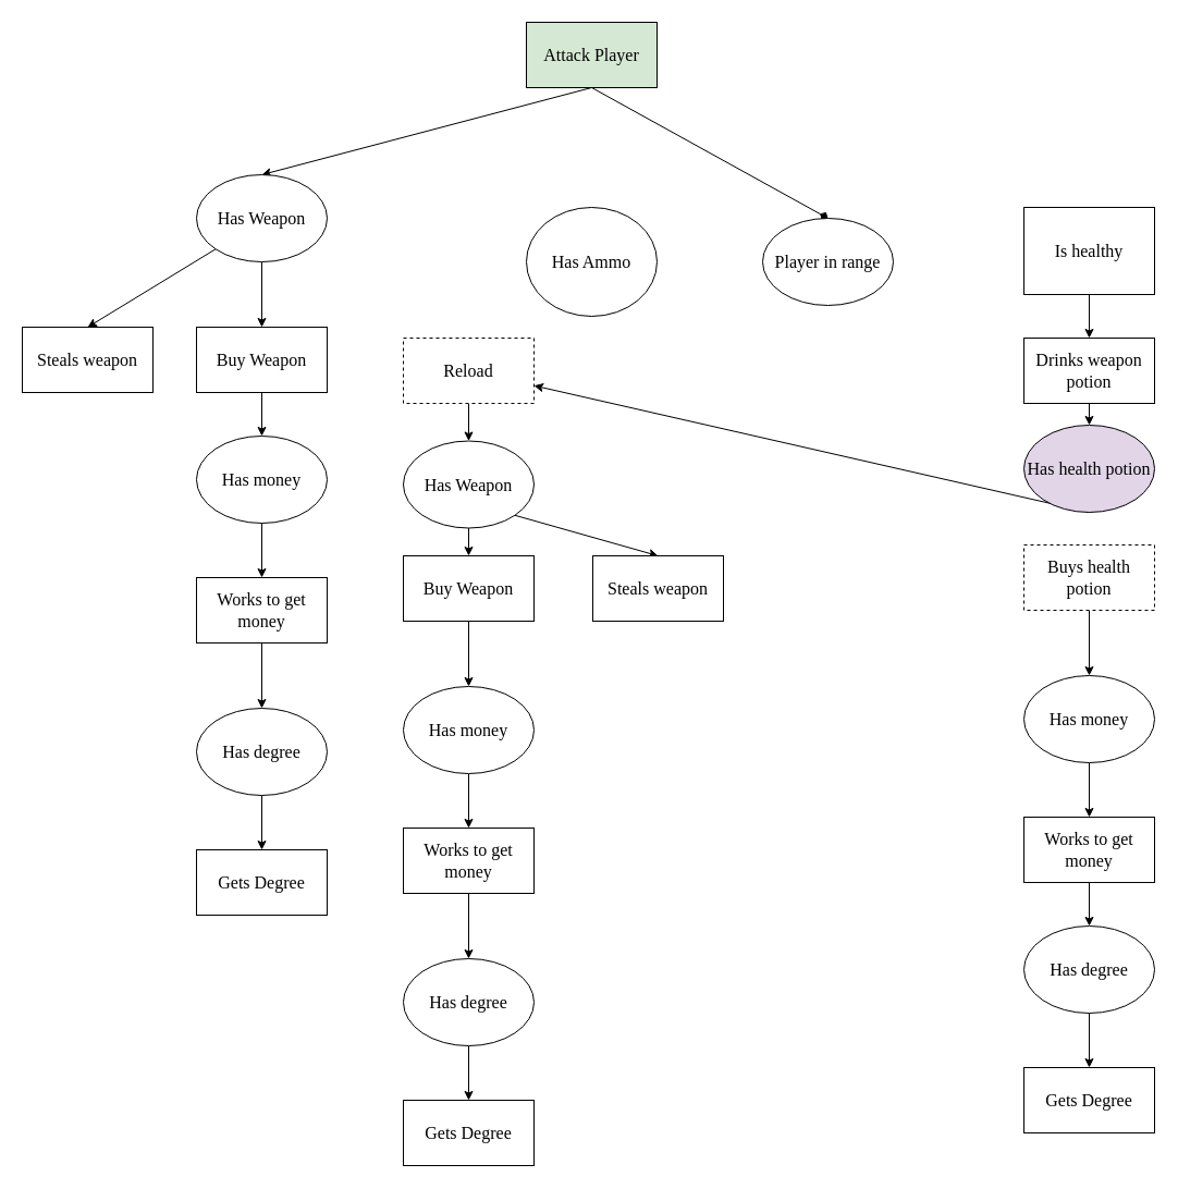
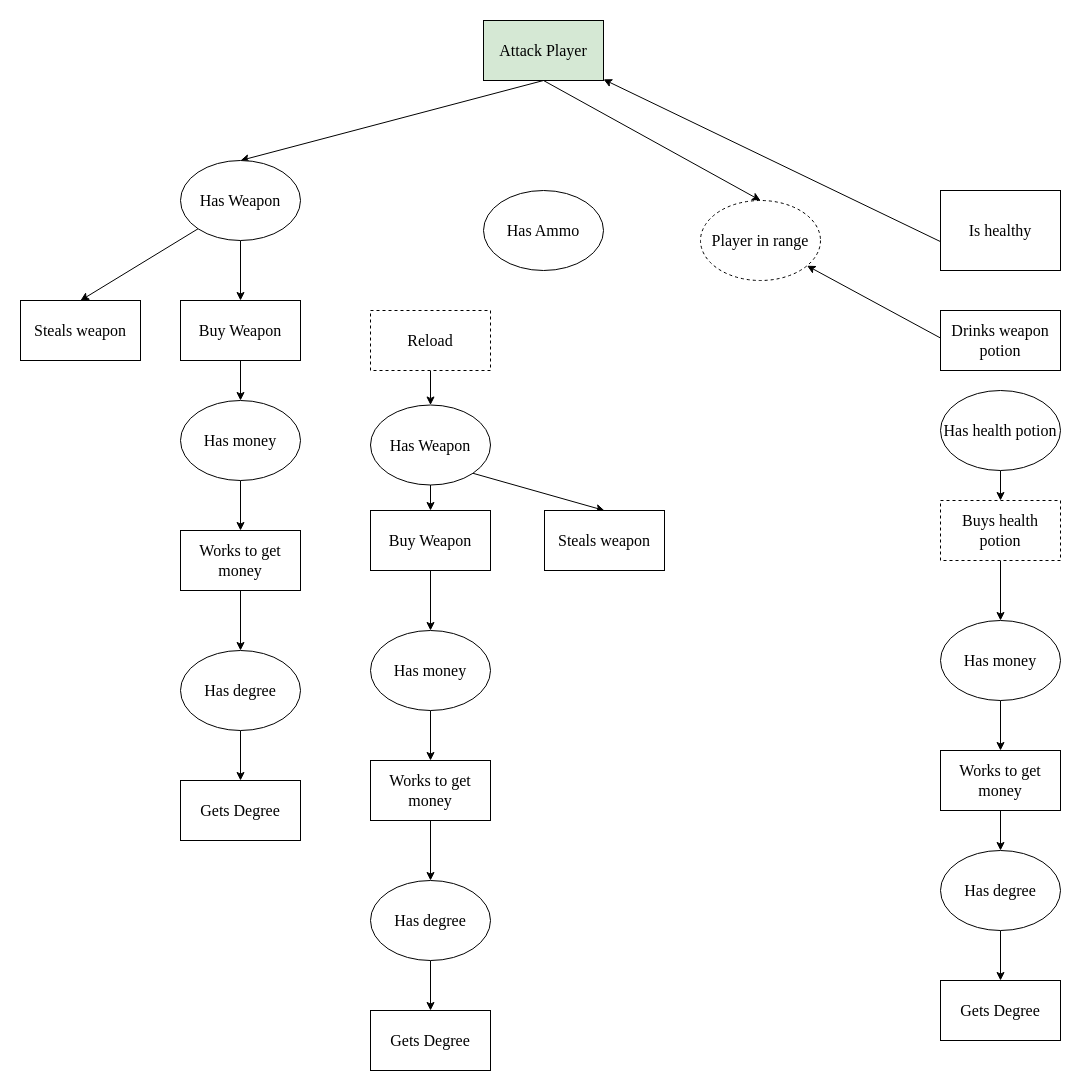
- <mxCell id="3" style="edgeStyle=none;rounded=0;orthogonalLoop=1;jettySize=auto;html=1;exitX=0.5;exitY=1;exitDx=0;exitDy=0;entryX=0.5;entryY=0;entryDx=0;entryDy=0;fontFamily=Tahoma;fontSize=16;endArrow=diamond;" edge="1" parent="1" source="4" target="9"><mxGeometry relative="1" as="geometry" /></mxCell>
+ <mxCell id="3" style="edgeStyle=none;rounded=0;orthogonalLoop=1;jettySize=auto;html=1;exitX=0.5;exitY=1;exitDx=0;exitDy=0;entryX=0.5;entryY=0;entryDx=0;entryDy=0;fontFamily=Tahoma;fontSize=16;" edge="1" parent="1" source="4" target="9"><mxGeometry relative="1" as="geometry" /></mxCell>
- <mxCell id="8" value="&lt;font style=&quot;font-size: 16px&quot;&gt;Has Ammo&lt;/font&gt;" style="ellipse;whiteSpace=wrap;html=1;fontFamily=Tahoma;fontSize=16;" vertex="1" parent="1"><mxGeometry x="483" y="190" width="120" height="100" as="geometry" /></mxCell>
+ <mxCell id="8" value="&lt;font style=&quot;font-size: 16px&quot;&gt;Has Ammo&lt;/font&gt;" style="ellipse;whiteSpace=wrap;html=1;fontFamily=Tahoma;fontSize=16;" vertex="1" parent="1"><mxGeometry x="483" y="190" width="120" height="80" as="geometry" /></mxCell>
- <mxCell id="9" value="Player in range" style="ellipse;whiteSpace=wrap;html=1;fontFamily=Tahoma;fontSize=16;" vertex="1" parent="1"><mxGeometry x="700" y="200" width="120" height="80" as="geometry" /></mxCell>
+ <mxCell id="9" value="Player in range" style="ellipse;whiteSpace=wrap;html=1;fontFamily=Tahoma;fontSize=16;dashed=1;" vertex="1" parent="1"><mxGeometry x="700" y="200" width="120" height="80" as="geometry" /></mxCell>
- <mxCell id="17" style="edgeStyle=none;rounded=0;orthogonalLoop=1;jettySize=auto;html=1;exitX=0.5;exitY=1;exitDx=0;exitDy=0;entryX=0.5;entryY=0;entryDx=0;entryDy=0;fontFamily=Tahoma;fontSize=16;" edge="1" parent="1" source="18" target="37"><mxGeometry relative="1" as="geometry" /></mxCell>
+ <mxCell id="17" style="edgeStyle=none;rounded=0;orthogonalLoop=1;jettySize=auto;html=1;exitX=0.5;exitY=1;exitDx=0;exitDy=0;fontFamily=Tahoma;fontSize=16;" edge="1" parent="1" source="18" target="4"><mxGeometry relative="1" as="geometry" /></mxCell>
- <mxCell id="36" style="edgeStyle=none;rounded=0;orthogonalLoop=1;jettySize=auto;html=1;exitX=0.5;exitY=1;exitDx=0;exitDy=0;entryX=0.5;entryY=0;entryDx=0;entryDy=0;fontFamily=Tahoma;fontSize=16;" edge="1" parent="1" source="37" target="39"><mxGeometry relative="1" as="geometry" /></mxCell>
+ <mxCell id="36" style="edgeStyle=none;rounded=0;orthogonalLoop=1;jettySize=auto;html=1;exitX=0.5;exitY=1;exitDx=0;exitDy=0;fontFamily=Tahoma;fontSize=16;" edge="1" parent="1" source="37" target="9"><mxGeometry relative="1" as="geometry" /></mxCell>
- <mxCell id="38" style="edgeStyle=none;rounded=0;orthogonalLoop=1;jettySize=auto;html=1;exitX=0.5;exitY=1;exitDx=0;exitDy=0;fontFamily=Tahoma;fontSize=16;" edge="1" parent="1" source="39" target="16"><mxGeometry relative="1" as="geometry" /></mxCell>
+ <mxCell id="38" style="edgeStyle=none;rounded=0;orthogonalLoop=1;jettySize=auto;html=1;exitX=0.5;exitY=1;exitDx=0;exitDy=0;entryX=0.5;entryY=0;entryDx=0;entryDy=0;fontFamily=Tahoma;fontSize=16;" edge="1" parent="1" source="39" target="20"><mxGeometry relative="1" as="geometry" /></mxCell>
- <mxCell id="39" value="Has health potion" style="ellipse;whiteSpace=wrap;html=1;fontFamily=Tahoma;fontSize=16;fillColor=#e1d5e7;" vertex="1" parent="1"><mxGeometry x="940" y="390" width="120" height="80" as="geometry" /></mxCell>
+ <mxCell id="39" value="Has health potion" style="ellipse;whiteSpace=wrap;html=1;fontFamily=Tahoma;fontSize=16;" vertex="1" parent="1"><mxGeometry x="940" y="390" width="120" height="80" as="geometry" /></mxCell>
